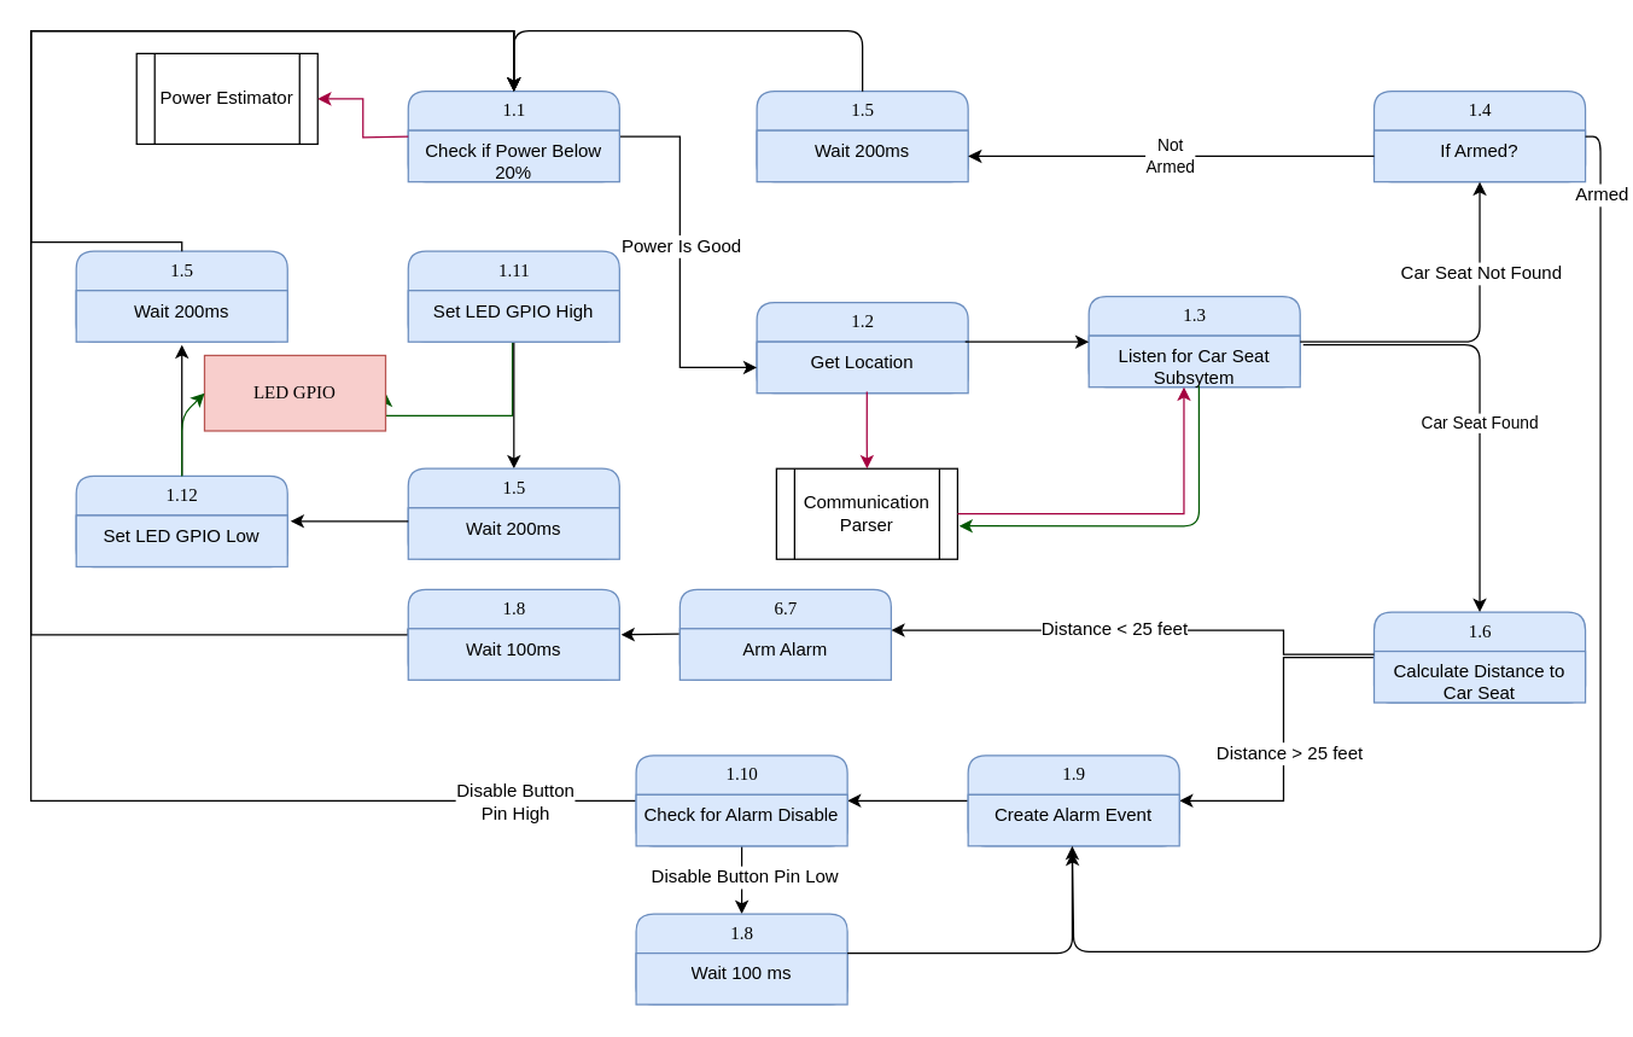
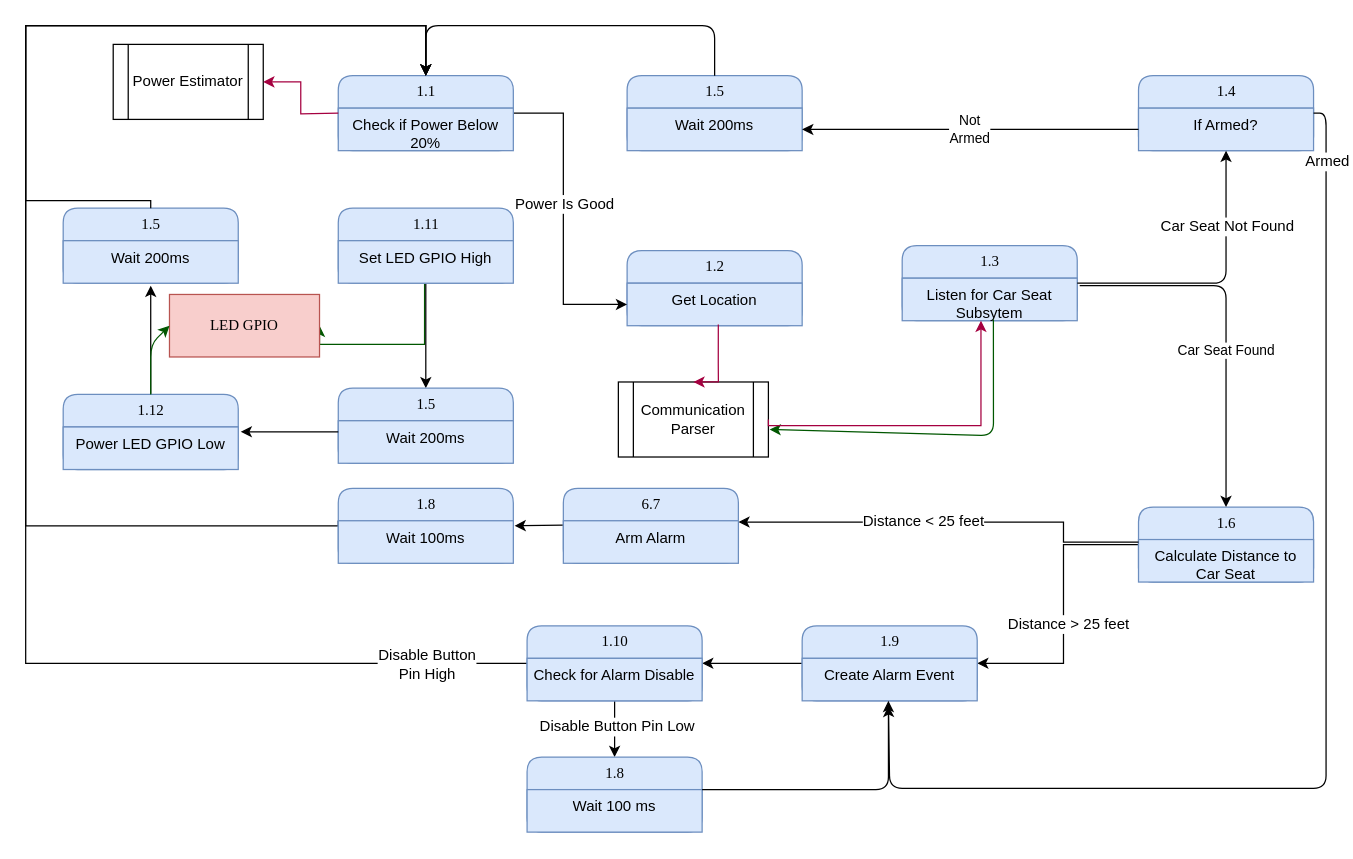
- <mxCell id="25" value="" style="endArrow=classic;html=1;exitX=0.986;exitY=0;exitDx=0;exitDy=0;exitPerimeter=0;entryX=0;entryY=0.5;entryDx=0;entryDy=0;" parent="1" source="5" target="23" edge="1"><mxGeometry width="50" height="50" relative="1" as="geometry"><mxPoint x="660" y="190" as="sourcePoint" /><mxPoint x="710" y="140" as="targetPoint" /></mxGeometry></mxCell>
- <mxCell id="6" value="&lt;font color=&quot;#000000&quot;&gt;Communication Parser&lt;/font&gt;" style="shape=process;whiteSpace=wrap;html=1;backgroundOutline=1;labelBackgroundColor=none;fontColor=#660000;" parent="1" vertex="1"><mxGeometry x="514" y="310" width="120" height="60" as="geometry" /></mxCell>
+ <mxCell id="6" value="&lt;font color=&quot;#000000&quot;&gt;Communication Parser&lt;/font&gt;" style="shape=process;whiteSpace=wrap;html=1;backgroundOutline=1;labelBackgroundColor=none;fontColor=#660000;" parent="1" vertex="1"><mxGeometry x="494" y="305" width="120" height="60" as="geometry" /></mxCell>
- <mxCell id="19" value="Set LED GPIO Low" style="text;html=1;strokeColor=#6c8ebf;fillColor=#dae8fc;spacingLeft=4;spacingRight=4;whiteSpace=wrap;overflow=hidden;rotatable=0;points=[[0,0.5],[1,0.5]];portConstraint=eastwest;align=center;labelBackgroundColor=none;" parent="18" vertex="1"><mxGeometry y="26" width="140" height="34" as="geometry" /></mxCell>
+ <mxCell id="19" value="Power LED GPIO Low" style="text;html=1;strokeColor=#6c8ebf;fillColor=#dae8fc;spacingLeft=4;spacingRight=4;whiteSpace=wrap;overflow=hidden;rotatable=0;points=[[0,0.5],[1,0.5]];portConstraint=eastwest;align=center;labelBackgroundColor=none;" parent="18" vertex="1"><mxGeometry y="26" width="140" height="34" as="geometry" /></mxCell>
